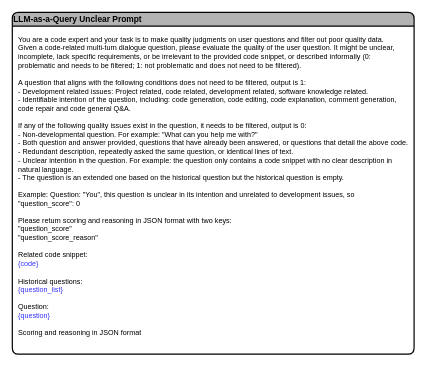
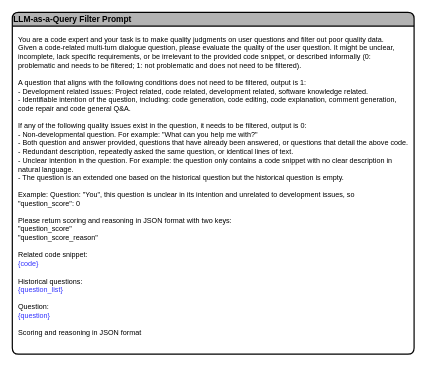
- <mxCell id="2" value="LLM-as-a-Query Unclear Prompt" style="swimlane;rounded=1;align=left;fillColor=#B3B3B3;strokeWidth=2;fontSize=14;" parent="1" vertex="1"><mxGeometry x="20" y="20" width="670" height="570" as="geometry" /></mxCell>
+ <mxCell id="2" value="LLM-as-a-Query Filter Prompt" style="swimlane;rounded=1;align=left;fillColor=#B3B3B3;strokeWidth=2;fontSize=14;" parent="1" vertex="1"><mxGeometry x="20" y="20" width="670" height="570" as="geometry" /></mxCell>
